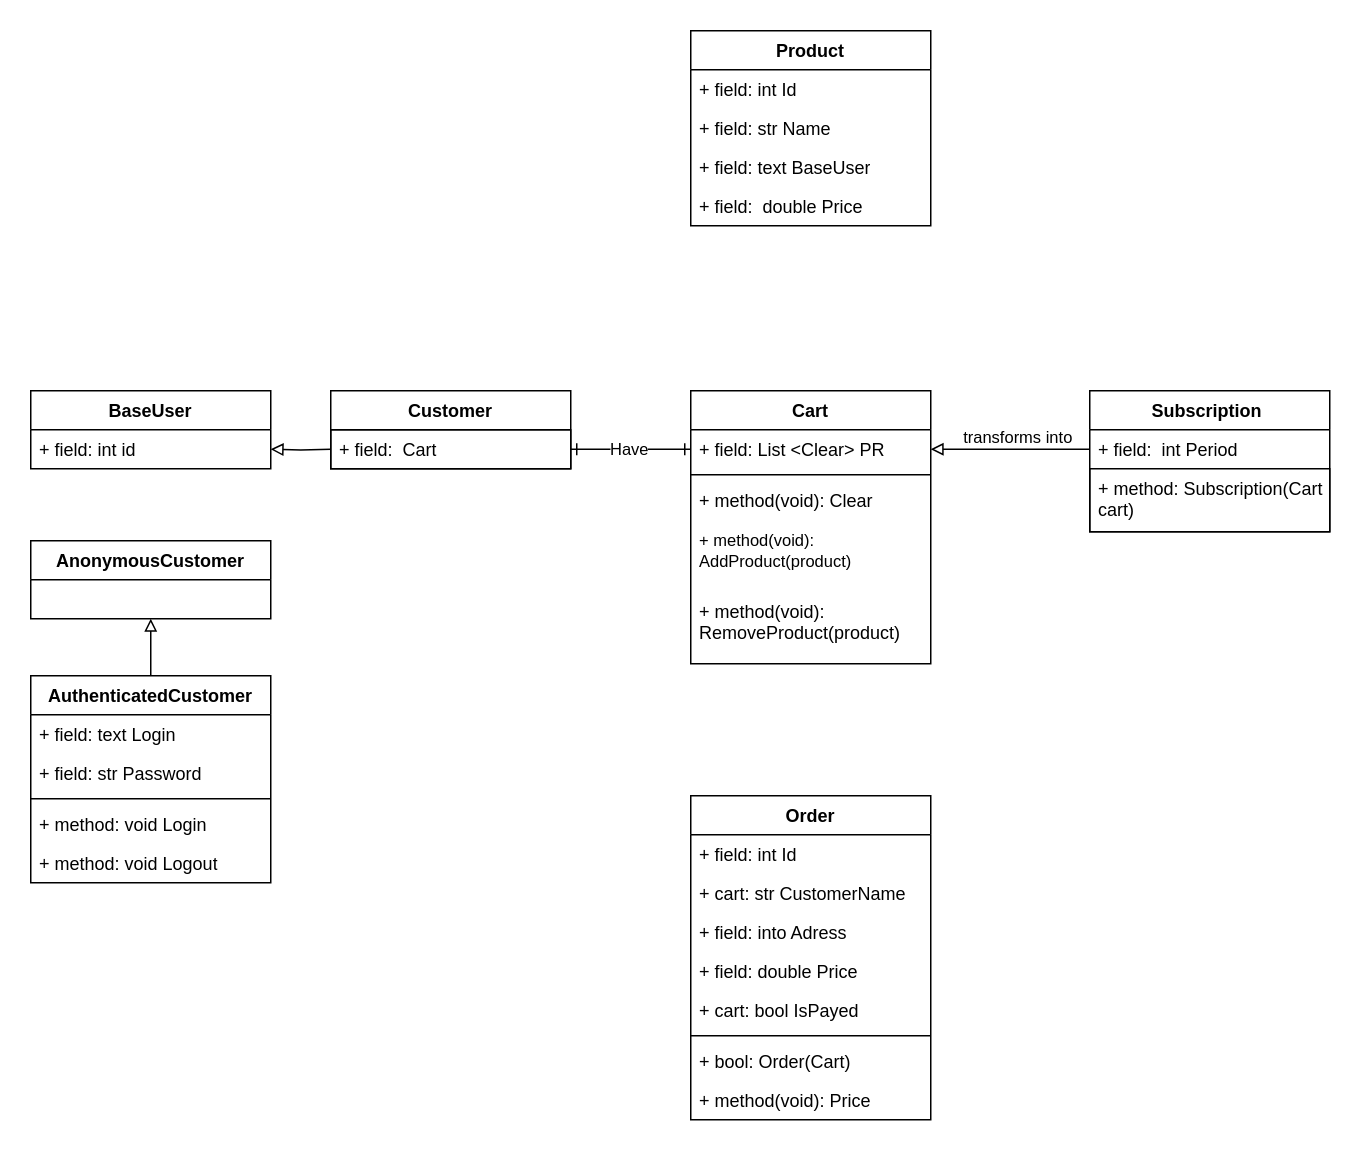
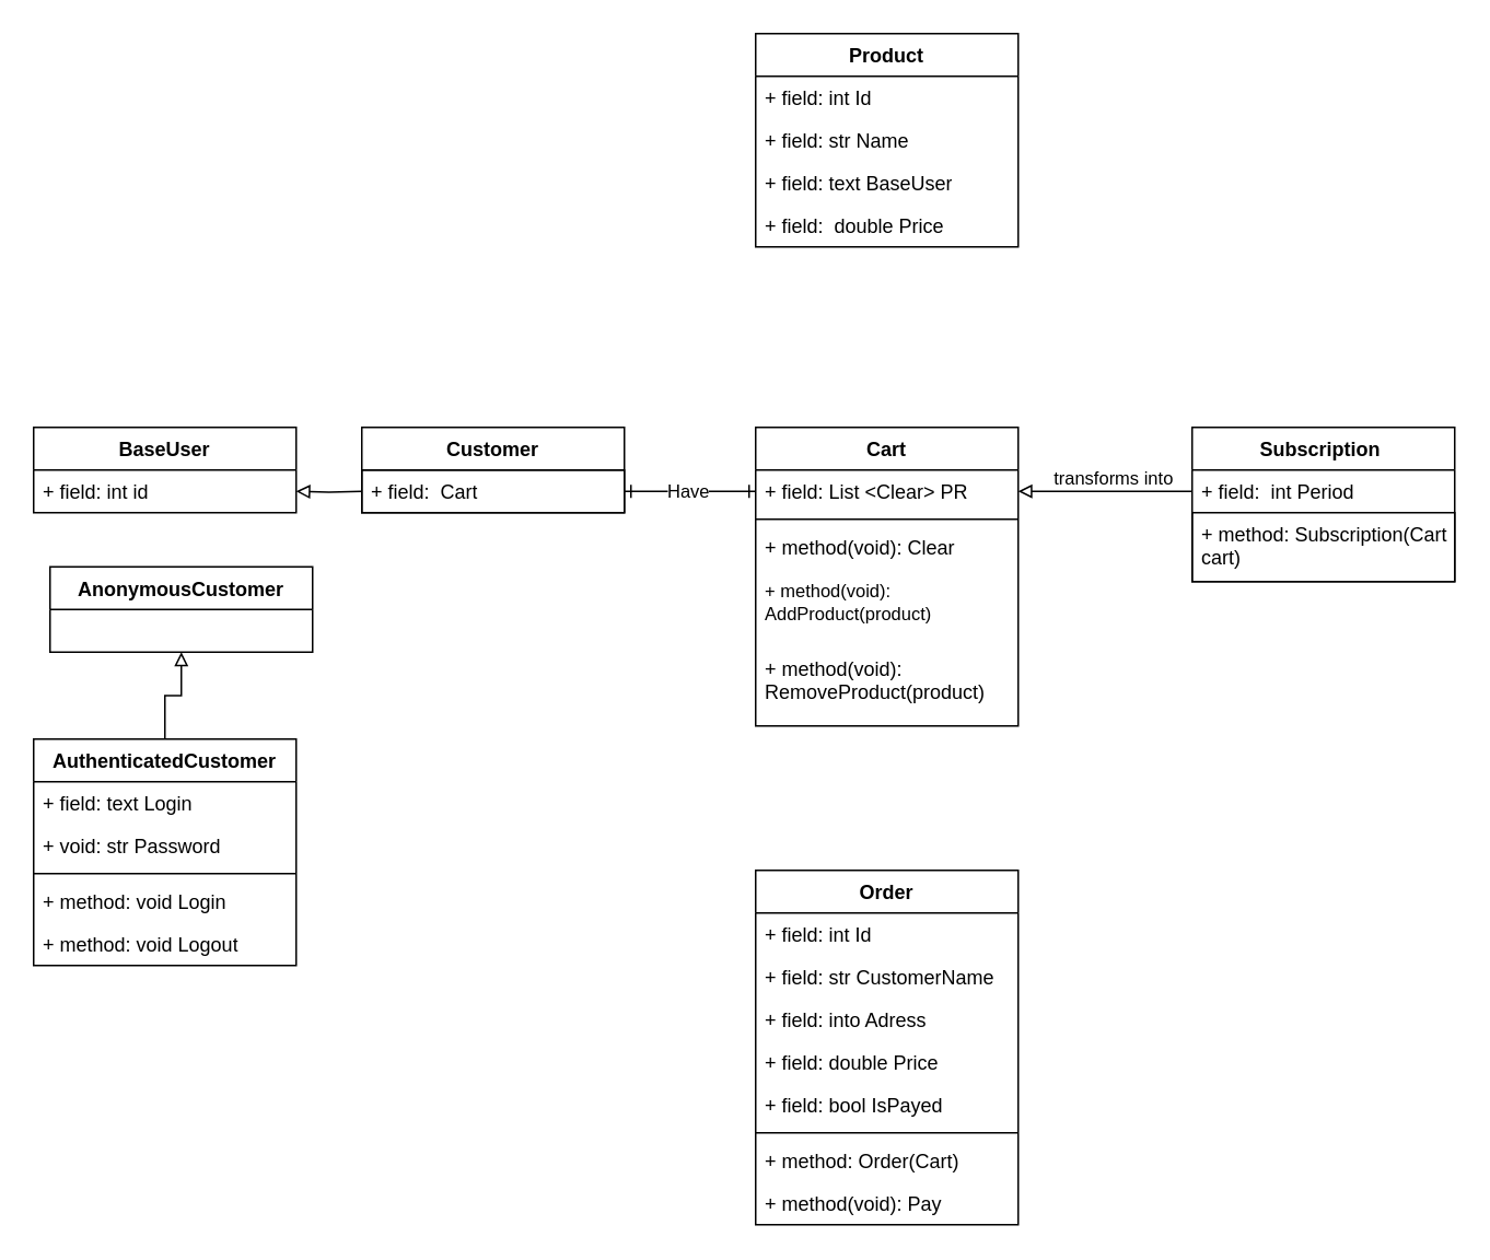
- <mxCell id="3" value="AnonymousCustomer" style="swimlane;fontStyle=1;align=center;verticalAlign=top;childLayout=stackLayout;horizontal=1;startSize=26;horizontalStack=0;resizeParent=1;resizeParentMax=0;resizeLast=0;collapsible=1;marginBottom=0;whiteSpace=wrap;html=1;" vertex="1" parent="1"><mxGeometry x="20" y="360" width="160" height="52" as="geometry" /></mxCell>
+ <mxCell id="3" value="AnonymousCustomer" style="swimlane;fontStyle=1;align=center;verticalAlign=top;childLayout=stackLayout;horizontal=1;startSize=26;horizontalStack=0;resizeParent=1;resizeParentMax=0;resizeLast=0;collapsible=1;marginBottom=0;whiteSpace=wrap;html=1;" vertex="1" parent="1"><mxGeometry x="30" y="345" width="160" height="52" as="geometry" /></mxCell>
- <mxCell id="8" value="+ field: str Password" style="text;strokeColor=none;fillColor=none;align=left;verticalAlign=top;spacingLeft=4;spacingRight=4;overflow=hidden;rotatable=0;points=[[0,0.5],[1,0.5]];portConstraint=eastwest;whiteSpace=wrap;html=1;" vertex="1" parent="6"><mxGeometry y="52" width="160" height="26" as="geometry" /></mxCell>
+ <mxCell id="8" value="+ void: str Password" style="text;strokeColor=none;fillColor=none;align=left;verticalAlign=top;spacingLeft=4;spacingRight=4;overflow=hidden;rotatable=0;points=[[0,0.5],[1,0.5]];portConstraint=eastwest;whiteSpace=wrap;html=1;" vertex="1" parent="6"><mxGeometry y="52" width="160" height="26" as="geometry" /></mxCell>
- <mxCell id="27" value="+ cart: str CustomerName" style="text;strokeColor=none;fillColor=none;align=left;verticalAlign=top;spacingLeft=4;spacingRight=4;overflow=hidden;rotatable=0;points=[[0,0.5],[1,0.5]];portConstraint=eastwest;whiteSpace=wrap;html=1;" vertex="1" parent="25"><mxGeometry y="52" width="160" height="26" as="geometry" /></mxCell>
+ <mxCell id="27" value="+ field: str CustomerName" style="text;strokeColor=none;fillColor=none;align=left;verticalAlign=top;spacingLeft=4;spacingRight=4;overflow=hidden;rotatable=0;points=[[0,0.5],[1,0.5]];portConstraint=eastwest;whiteSpace=wrap;html=1;" vertex="1" parent="25"><mxGeometry y="52" width="160" height="26" as="geometry" /></mxCell>
- <mxCell id="30" value="+ cart: bool IsPayed" style="text;strokeColor=none;fillColor=none;align=left;verticalAlign=top;spacingLeft=4;spacingRight=4;overflow=hidden;rotatable=0;points=[[0,0.5],[1,0.5]];portConstraint=eastwest;whiteSpace=wrap;html=1;" vertex="1" parent="25"><mxGeometry y="130" width="160" height="26" as="geometry" /></mxCell>
+ <mxCell id="30" value="+ field: bool IsPayed" style="text;strokeColor=none;fillColor=none;align=left;verticalAlign=top;spacingLeft=4;spacingRight=4;overflow=hidden;rotatable=0;points=[[0,0.5],[1,0.5]];portConstraint=eastwest;whiteSpace=wrap;html=1;" vertex="1" parent="25"><mxGeometry y="130" width="160" height="26" as="geometry" /></mxCell>
- <mxCell id="32" value="+ bool: Order(Cart)" style="text;strokeColor=none;fillColor=none;align=left;verticalAlign=top;spacingLeft=4;spacingRight=4;overflow=hidden;rotatable=0;points=[[0,0.5],[1,0.5]];portConstraint=eastwest;whiteSpace=wrap;html=1;" vertex="1" parent="25"><mxGeometry y="164" width="160" height="26" as="geometry" /></mxCell>
+ <mxCell id="32" value="+ method: Order(Cart)" style="text;strokeColor=none;fillColor=none;align=left;verticalAlign=top;spacingLeft=4;spacingRight=4;overflow=hidden;rotatable=0;points=[[0,0.5],[1,0.5]];portConstraint=eastwest;whiteSpace=wrap;html=1;" vertex="1" parent="25"><mxGeometry y="164" width="160" height="26" as="geometry" /></mxCell>
- <mxCell id="33" value="+ method(void): Price" style="text;strokeColor=none;fillColor=none;align=left;verticalAlign=top;spacingLeft=4;spacingRight=4;overflow=hidden;rotatable=0;points=[[0,0.5],[1,0.5]];portConstraint=eastwest;whiteSpace=wrap;html=1;" vertex="1" parent="25"><mxGeometry y="190" width="160" height="26" as="geometry" /></mxCell>
+ <mxCell id="33" value="+ method(void): Pay" style="text;strokeColor=none;fillColor=none;align=left;verticalAlign=top;spacingLeft=4;spacingRight=4;overflow=hidden;rotatable=0;points=[[0,0.5],[1,0.5]];portConstraint=eastwest;whiteSpace=wrap;html=1;" vertex="1" parent="25"><mxGeometry y="190" width="160" height="26" as="geometry" /></mxCell>
